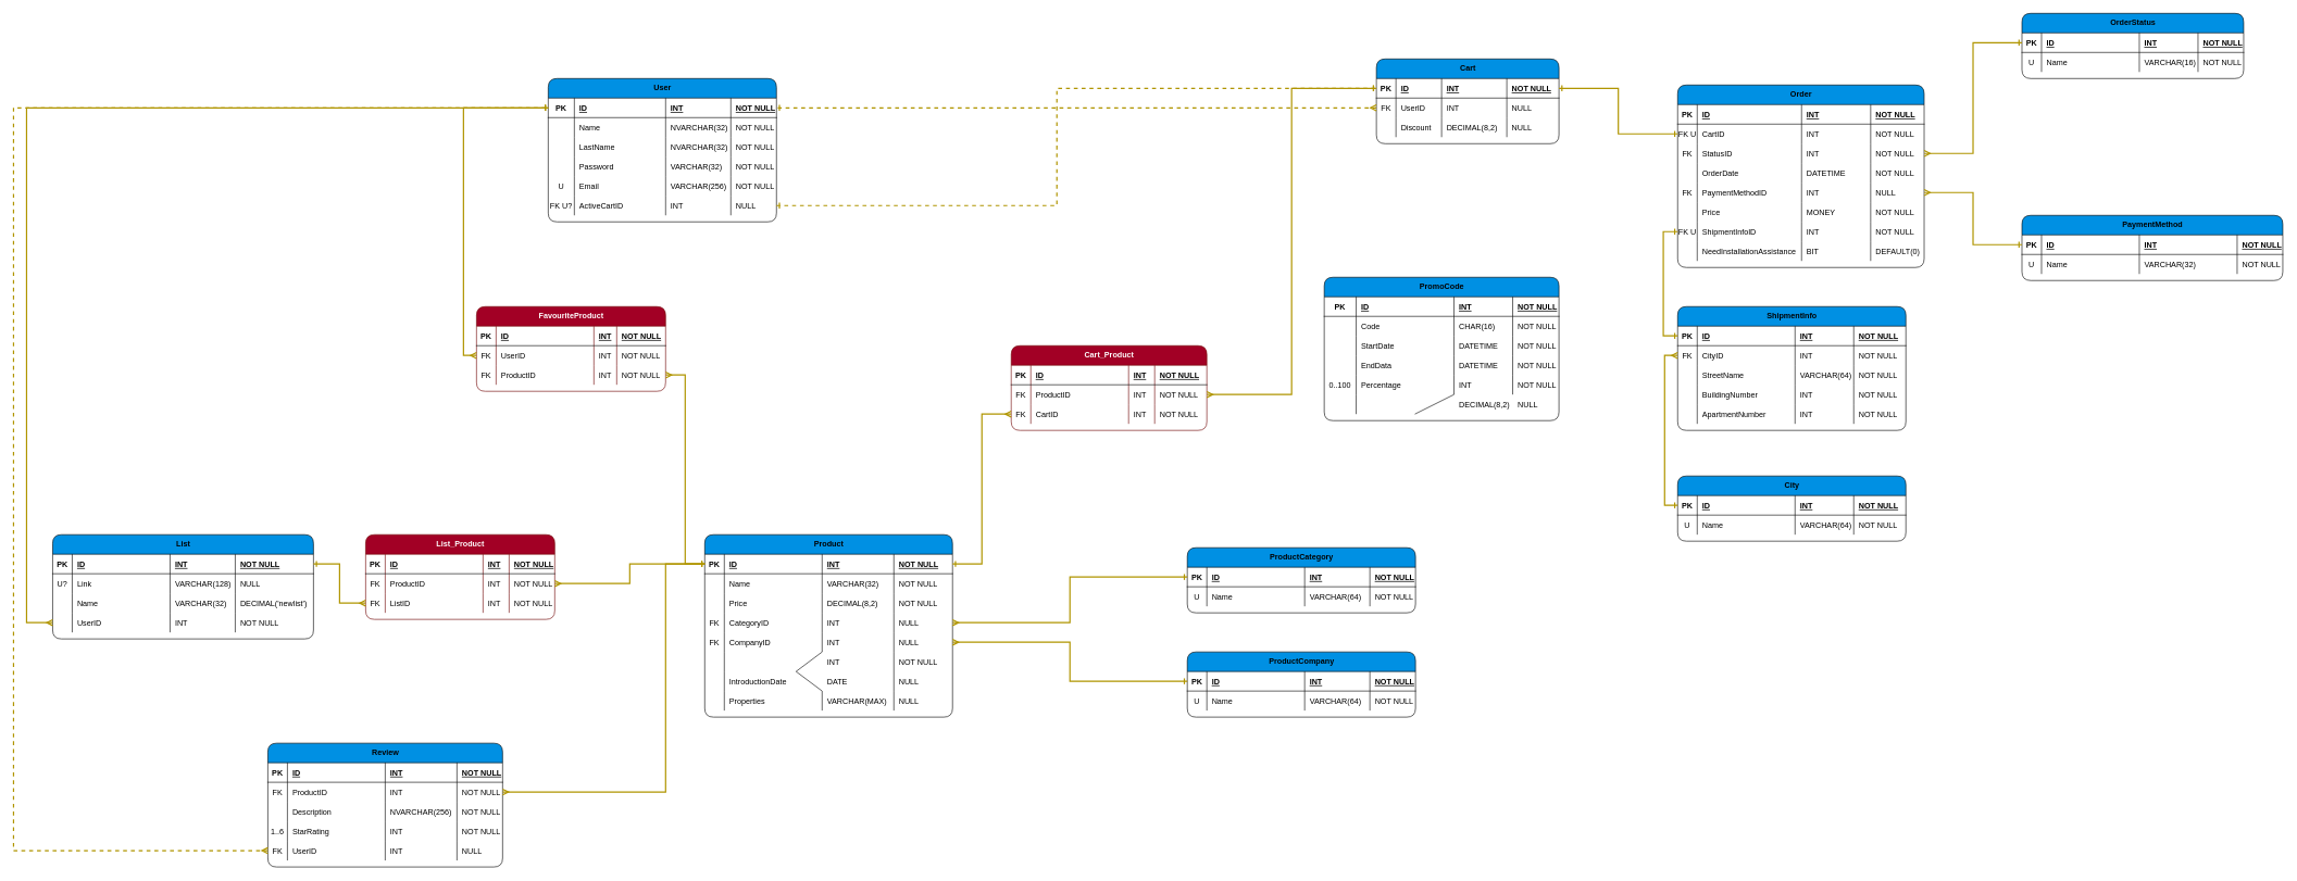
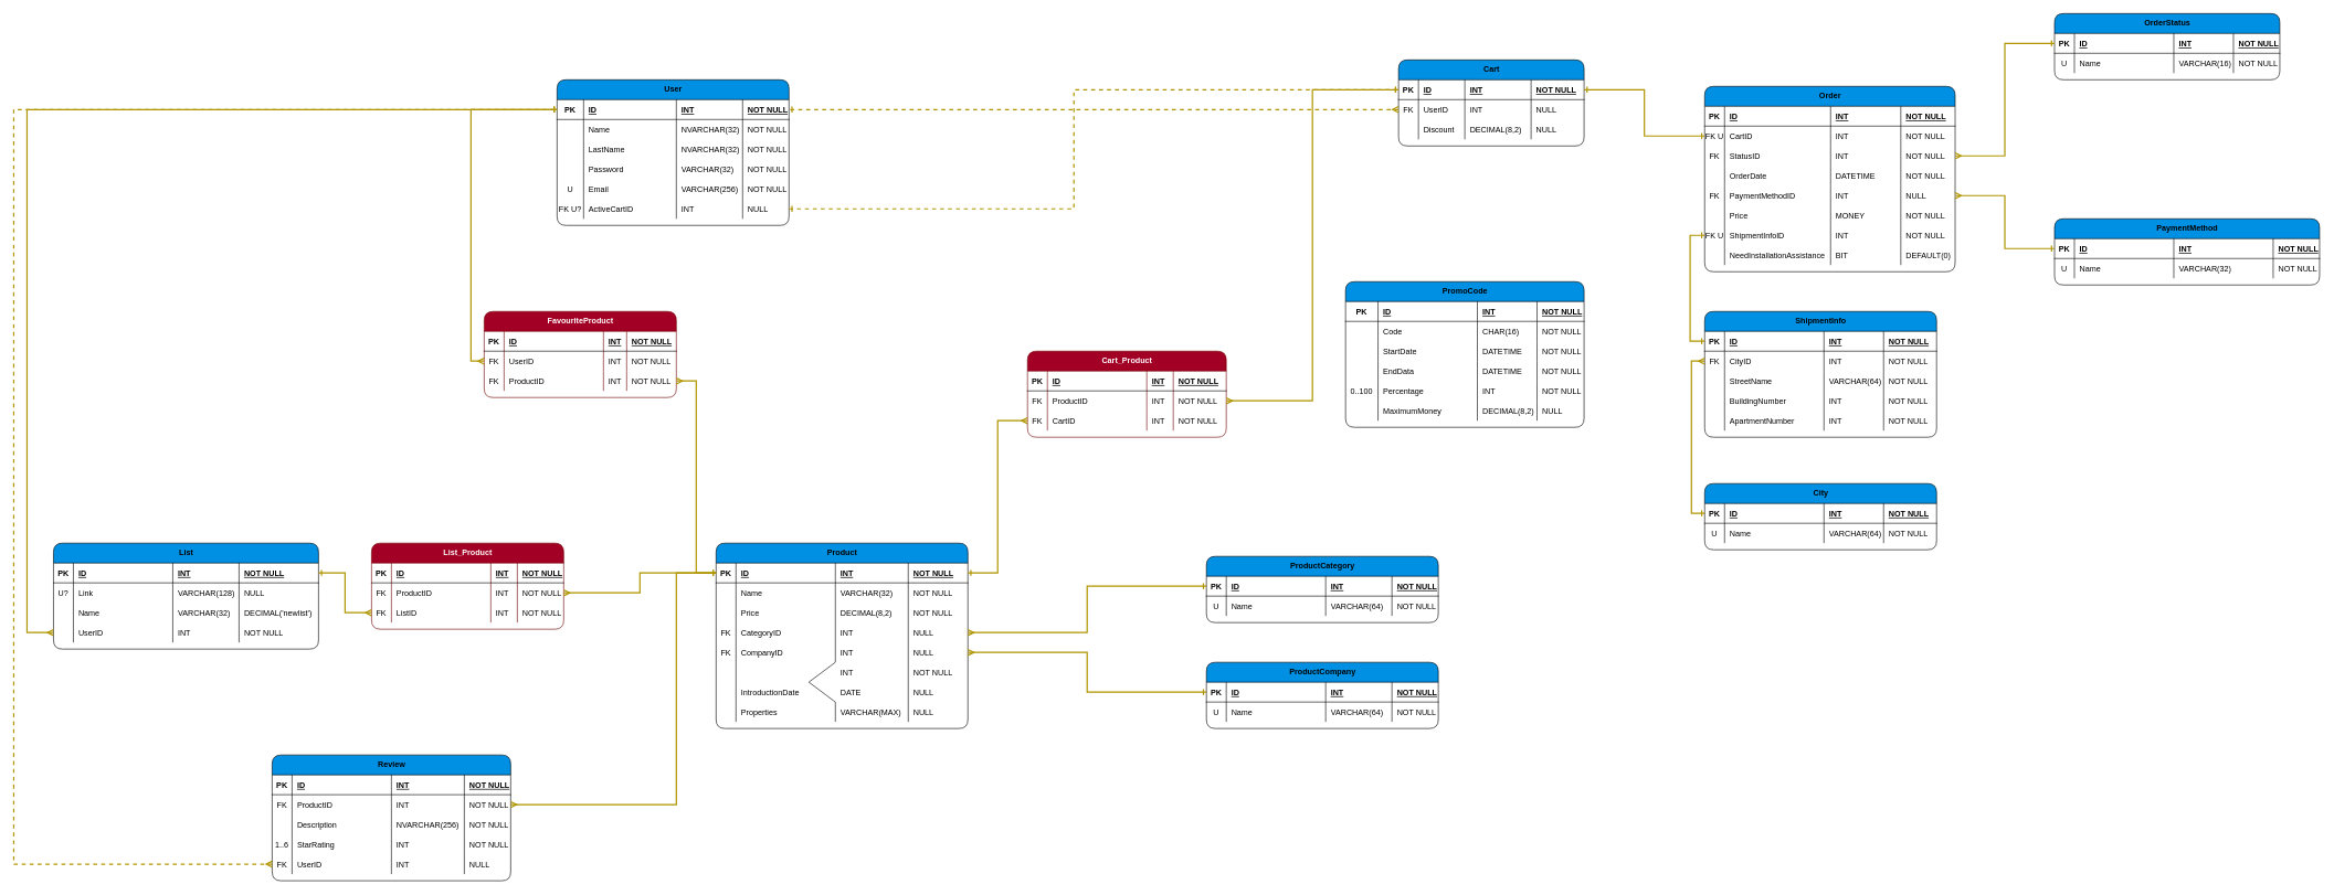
+ <mxCell id="268" value="MaximumMoney" style="shape=partialRectangle;connectable=0;fillColor=none;top=0;left=0;bottom=0;right=0;align=left;spacingLeft=6;overflow=hidden;" parent="266" vertex="1"><mxGeometry x="49" width="150" height="30" as="geometry"><mxRectangle width="150" height="30" as="alternateBounds" /></mxGeometry></mxCell>
